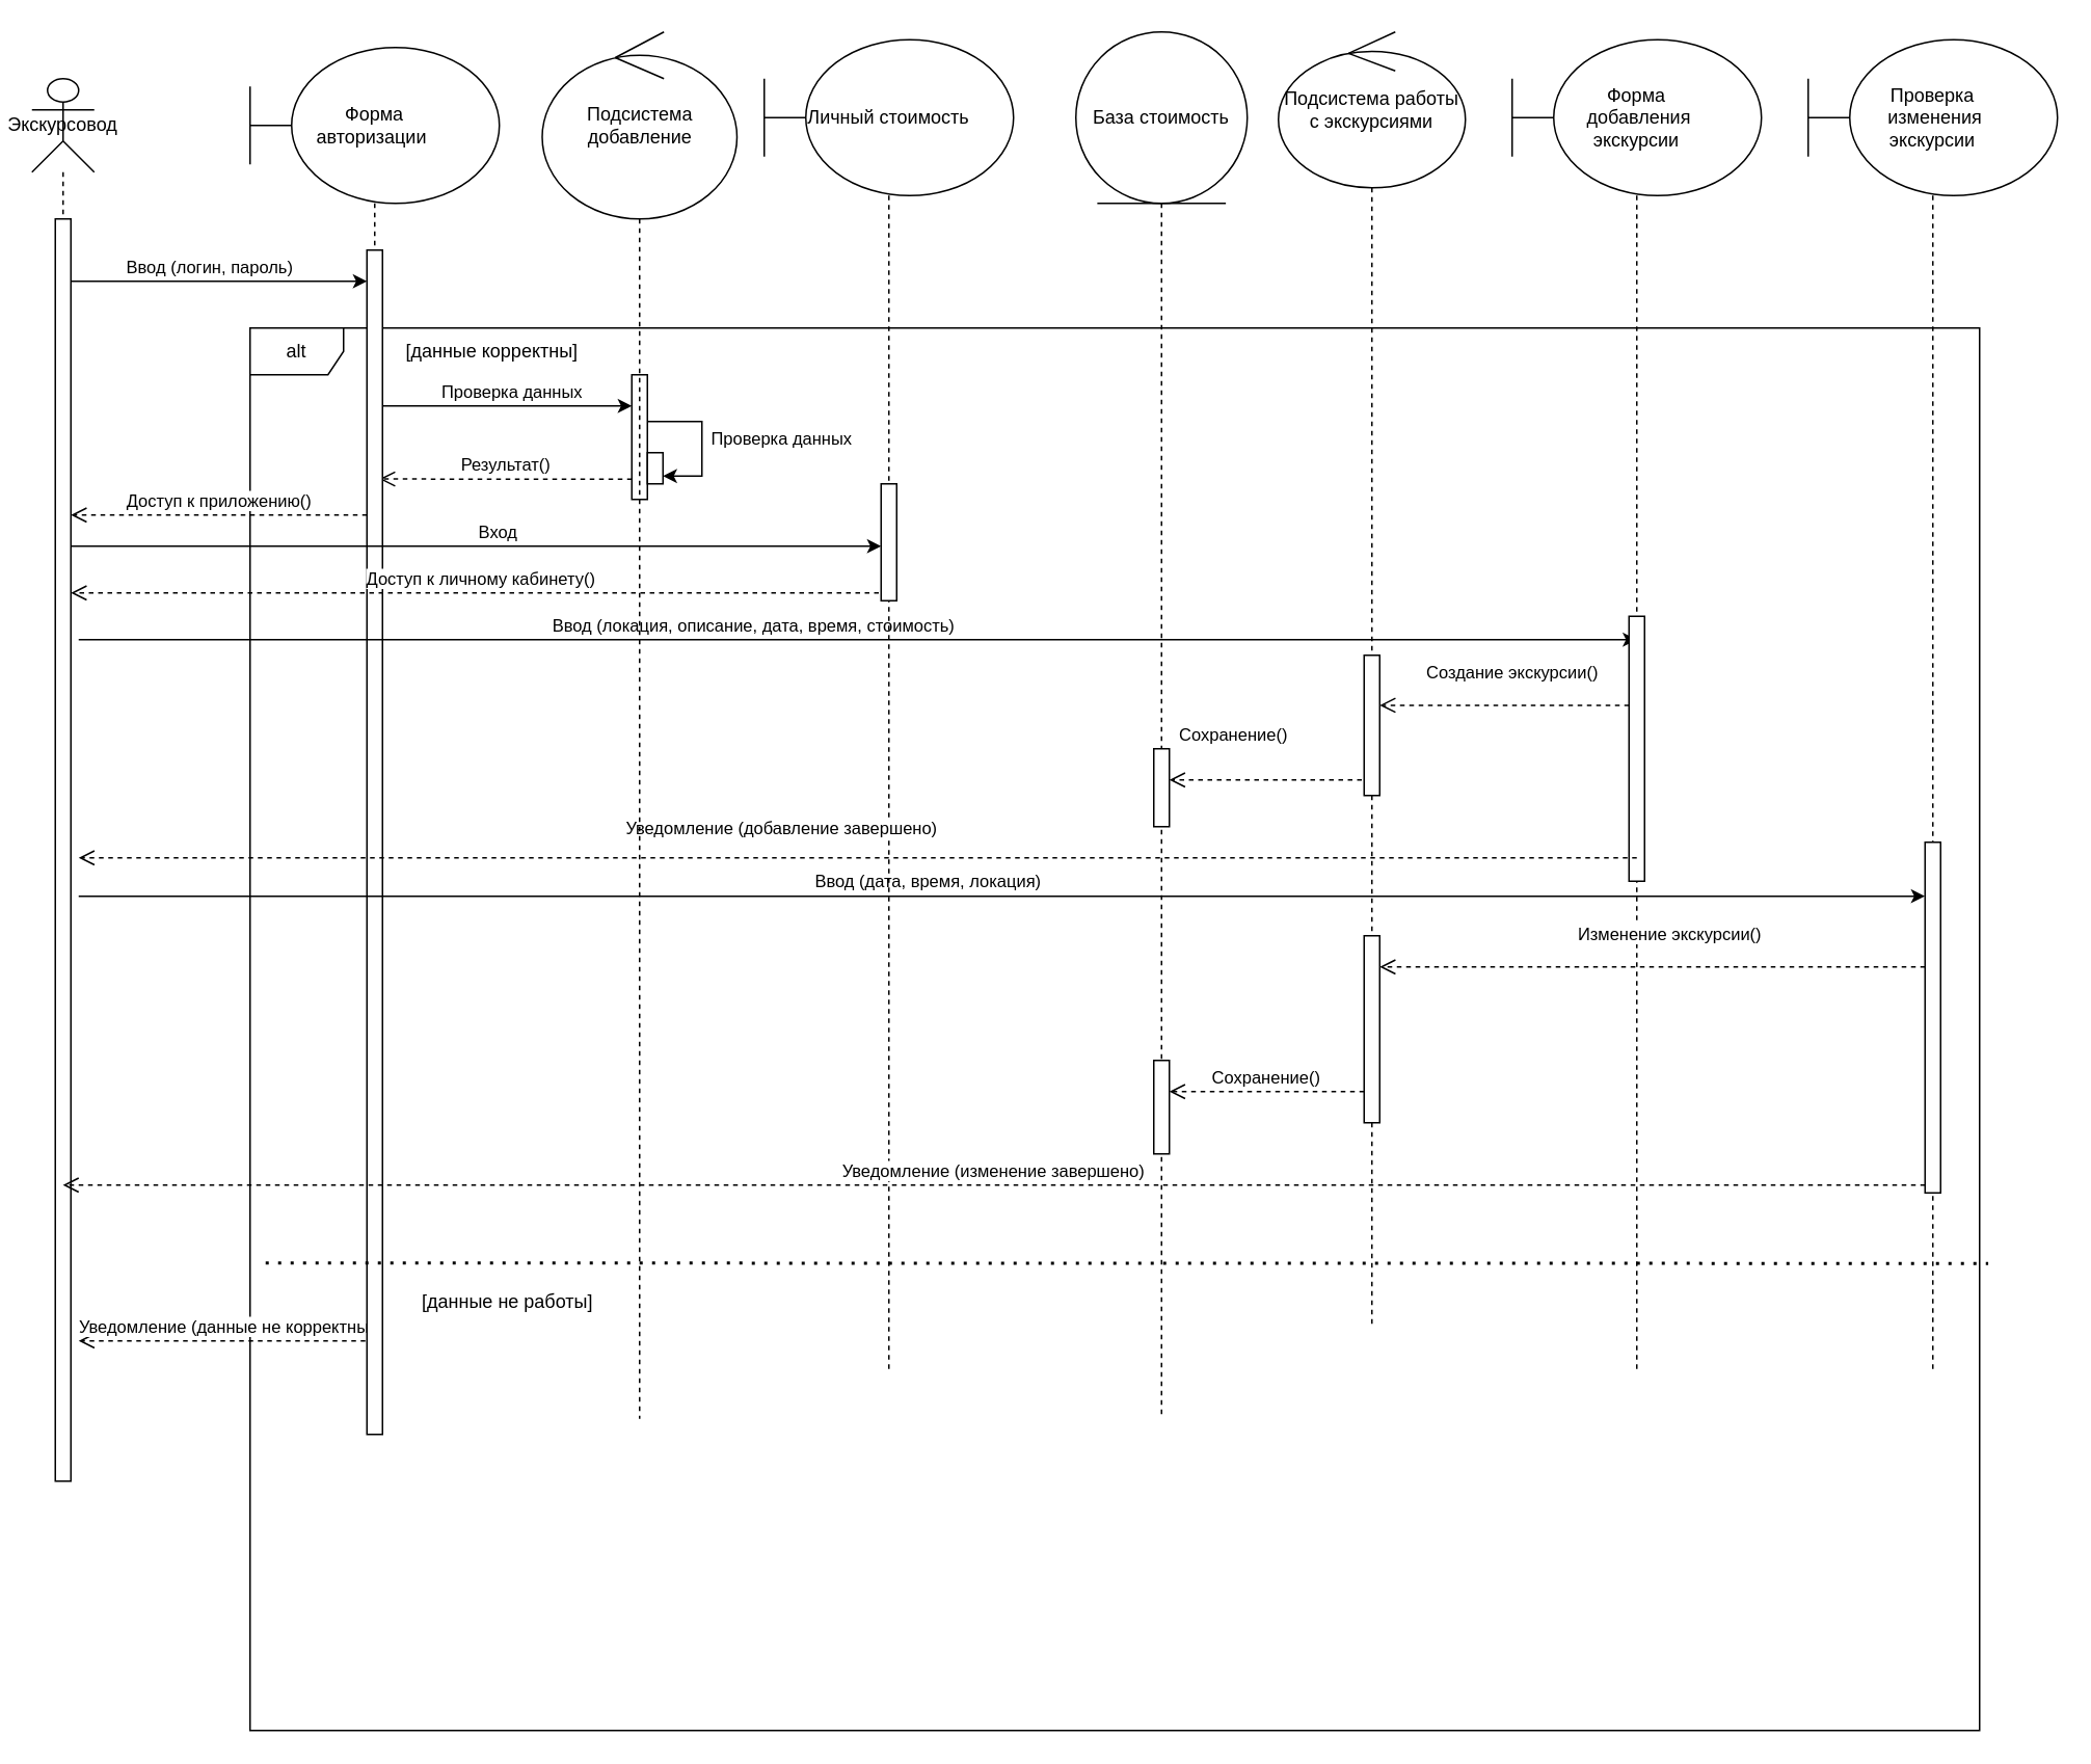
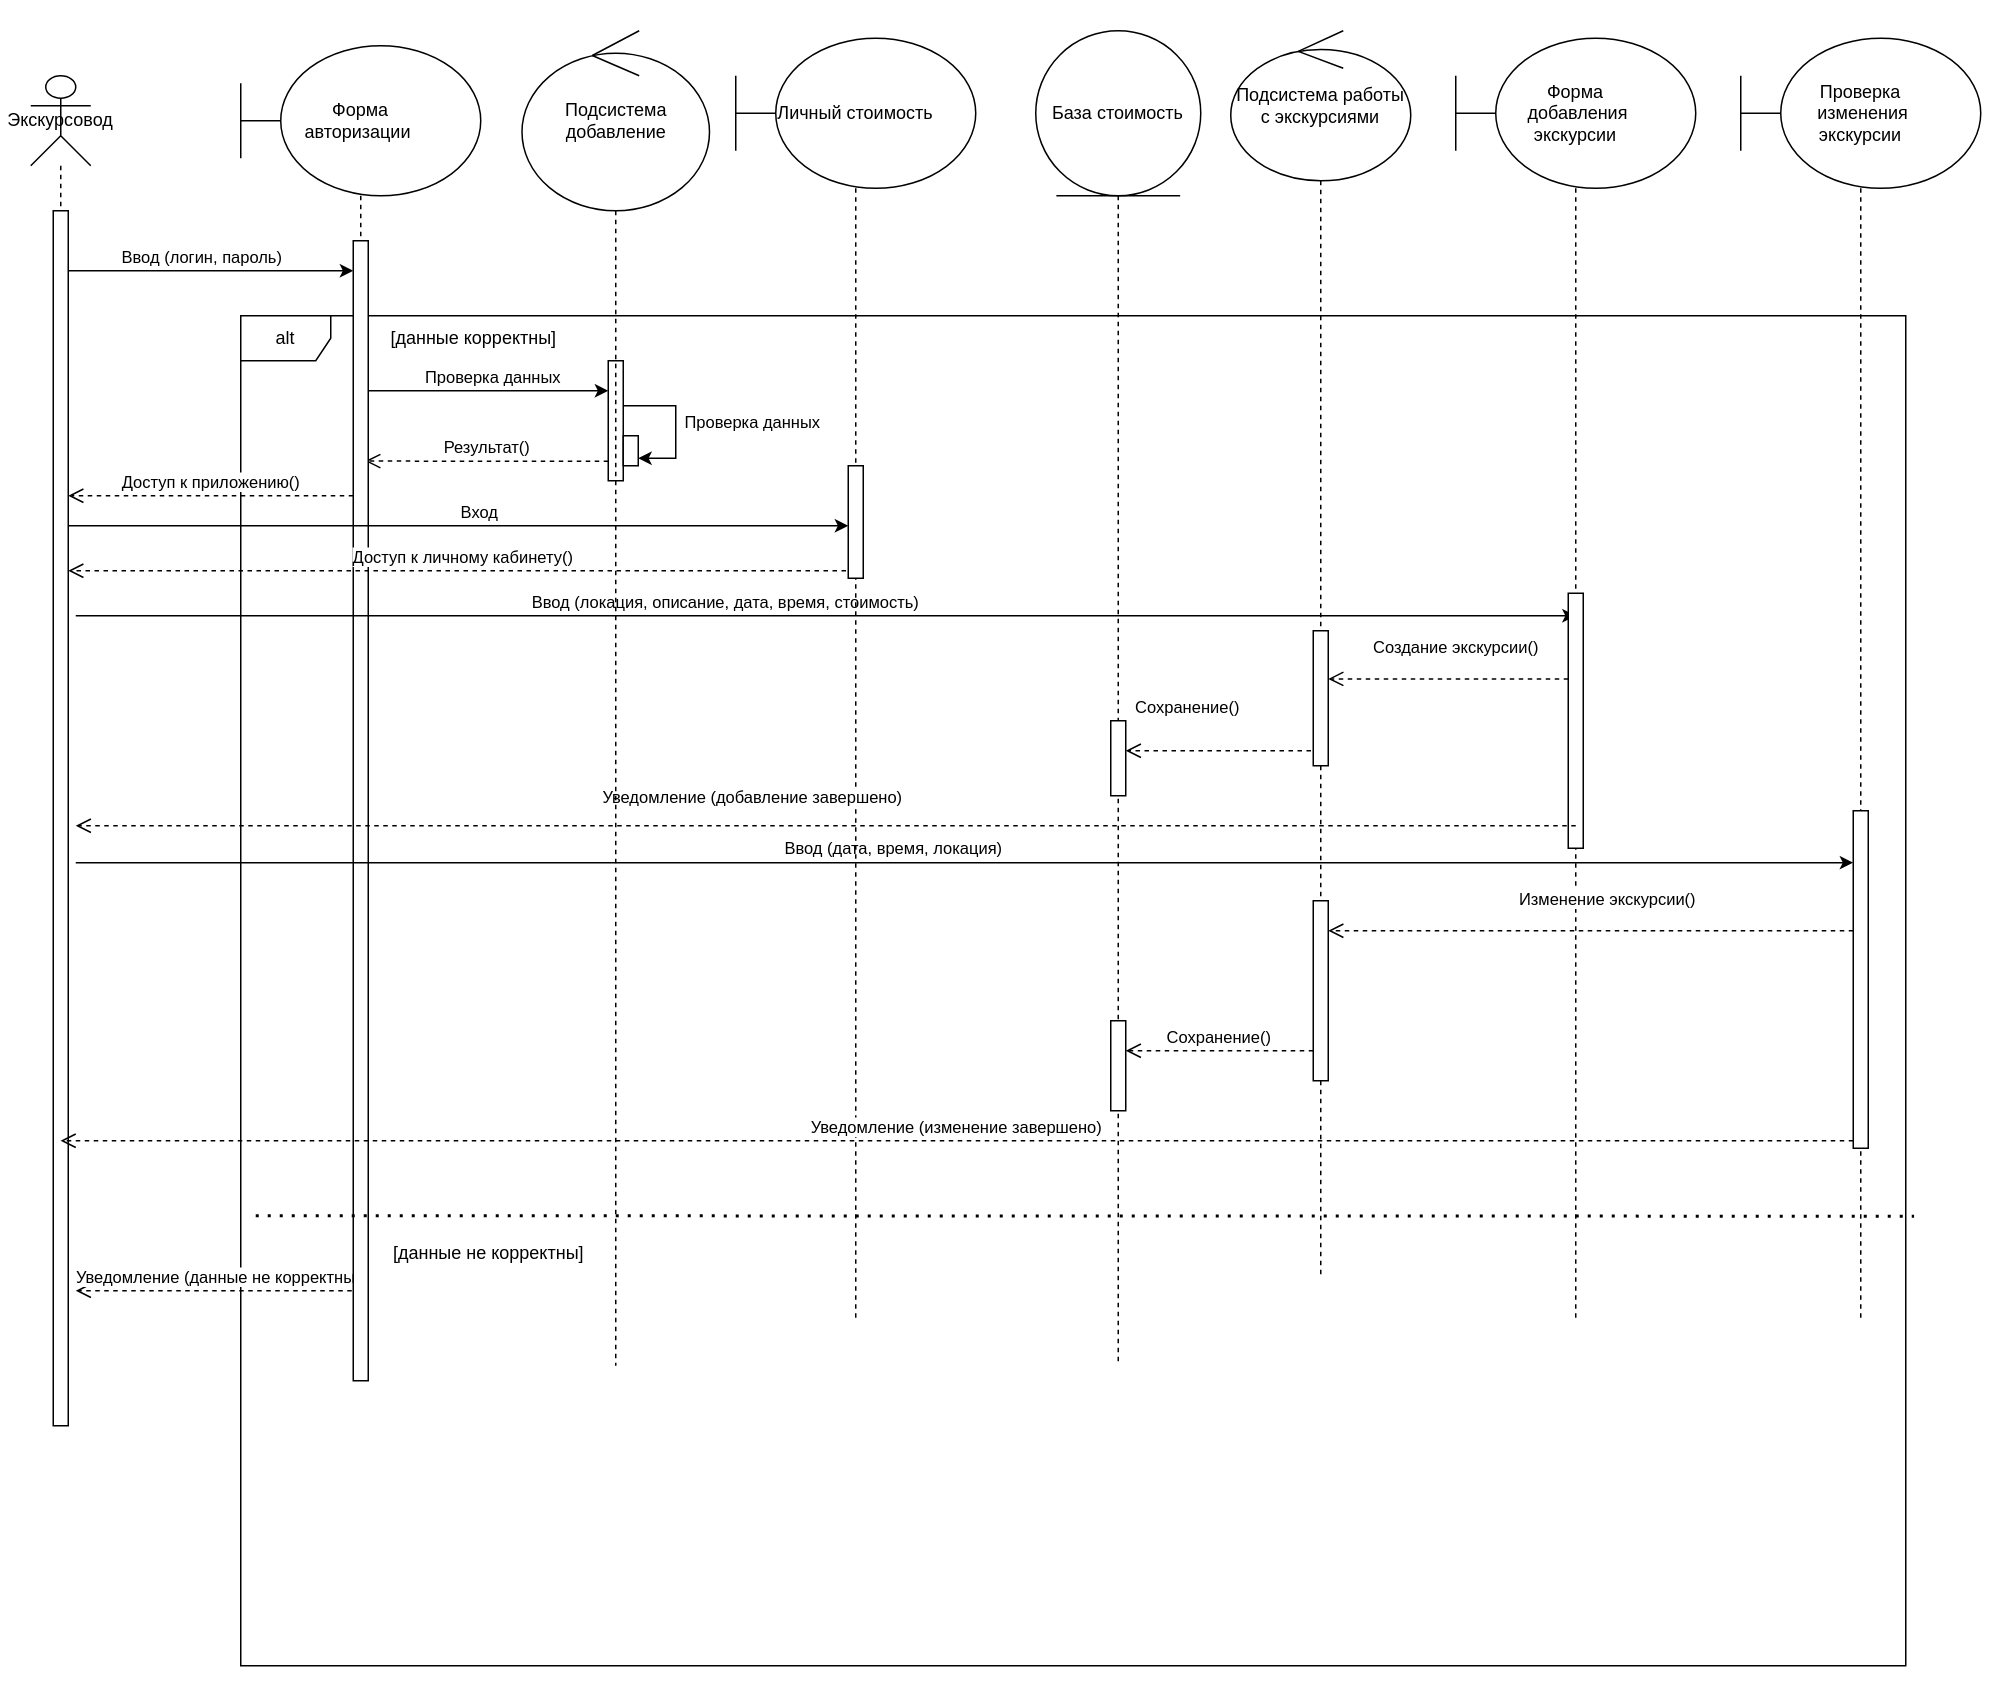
- <mxCell id="19" value="[данные не работы]" style="text;html=1;align=center;verticalAlign=middle;resizable=0;points=[];autosize=1;strokeColor=none;fillColor=none;" parent="1" vertex="1"><mxGeometry x="250" y="820" width="150" height="30" as="geometry" /></mxCell>
+ <mxCell id="19" value="[данные не корректны]" style="text;html=1;align=center;verticalAlign=middle;resizable=0;points=[];autosize=1;strokeColor=none;fillColor=none;" parent="1" vertex="1"><mxGeometry x="250" y="820" width="150" height="30" as="geometry" /></mxCell>
